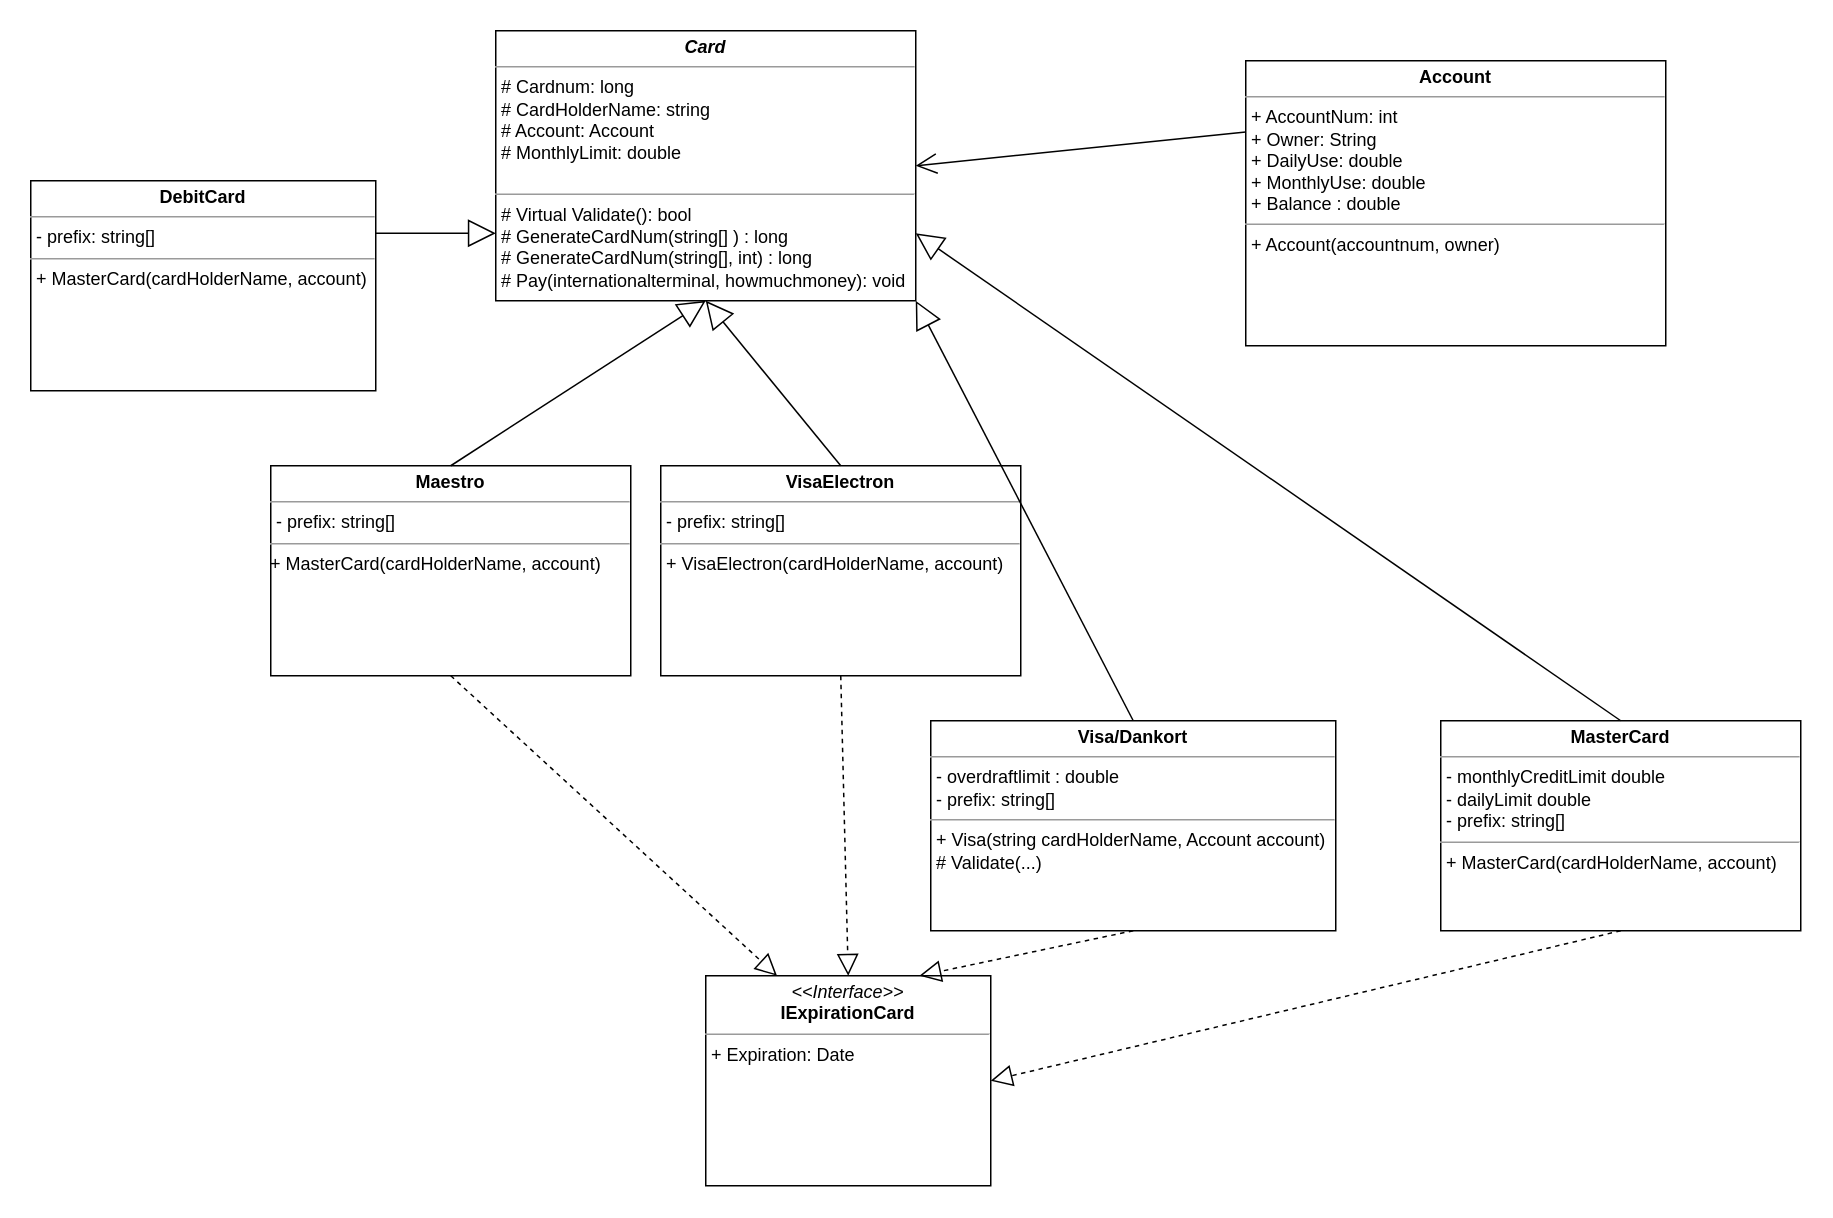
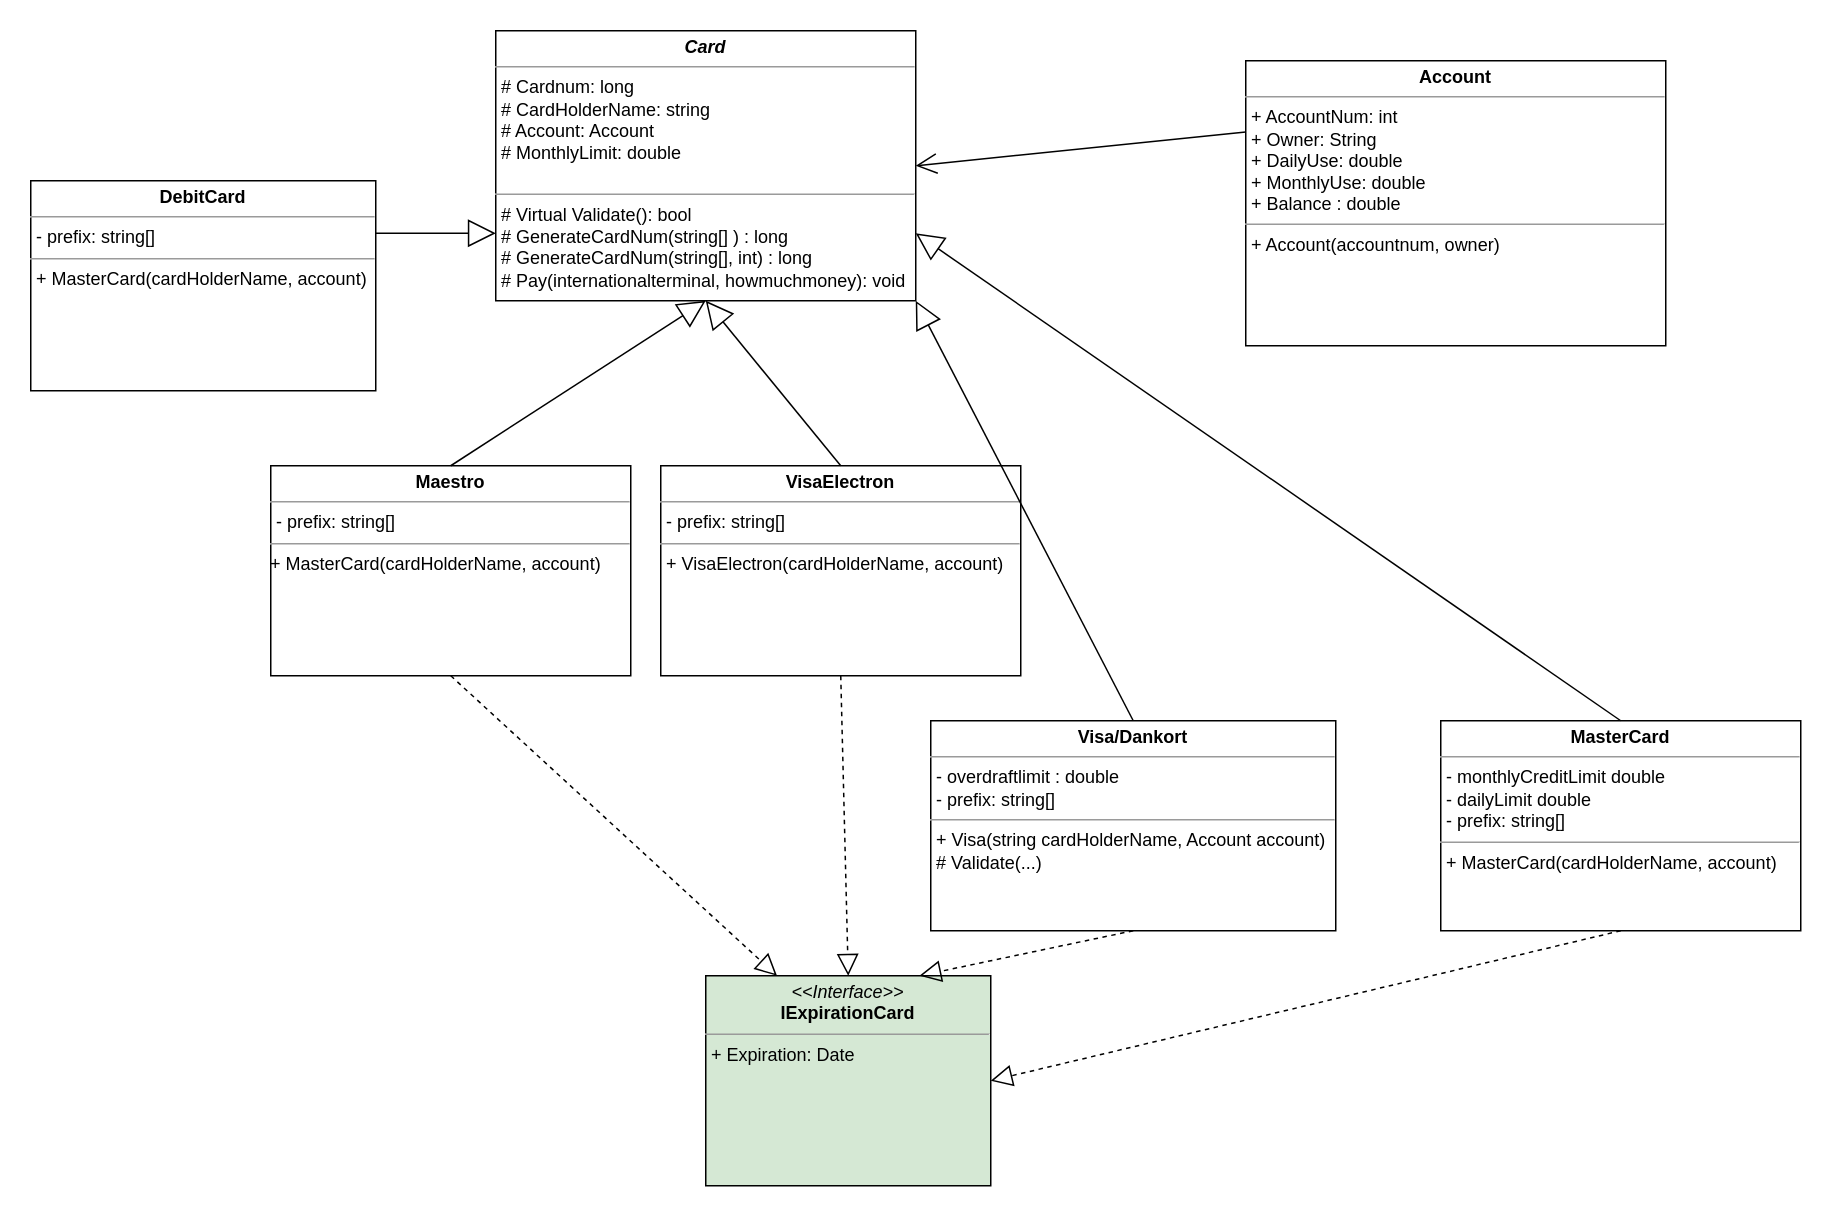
- <mxCell id="3" value="&lt;p style=&quot;margin: 0px ; margin-top: 4px ; text-align: center&quot;&gt;&lt;i&gt;&amp;lt;&amp;lt;Interface&amp;gt;&amp;gt;&lt;/i&gt;&lt;br&gt;&lt;b&gt;IExpirationCard&lt;/b&gt;&lt;/p&gt;&lt;hr size=&quot;1&quot;&gt;&lt;p style=&quot;margin: 0px ; margin-left: 4px&quot;&gt;+ Expiration: Date&lt;br&gt;&lt;/p&gt;&lt;p style=&quot;margin: 0px ; margin-left: 4px&quot;&gt;&lt;br&gt;&lt;/p&gt;" style="verticalAlign=top;align=left;overflow=fill;fontSize=12;fontFamily=Helvetica;html=1;" vertex="1" parent="1"><mxGeometry x="470" y="650" width="190" height="140" as="geometry" /></mxCell>
+ <mxCell id="3" value="&lt;p style=&quot;margin: 0px ; margin-top: 4px ; text-align: center&quot;&gt;&lt;i&gt;&amp;lt;&amp;lt;Interface&amp;gt;&amp;gt;&lt;/i&gt;&lt;br&gt;&lt;b&gt;IExpirationCard&lt;/b&gt;&lt;/p&gt;&lt;hr size=&quot;1&quot;&gt;&lt;p style=&quot;margin: 0px ; margin-left: 4px&quot;&gt;+ Expiration: Date&lt;br&gt;&lt;/p&gt;&lt;p style=&quot;margin: 0px ; margin-left: 4px&quot;&gt;&lt;br&gt;&lt;/p&gt;" style="verticalAlign=top;align=left;overflow=fill;fontSize=12;fontFamily=Helvetica;html=1;fillColor=#d5e8d4;" vertex="1" parent="1"><mxGeometry x="470" y="650" width="190" height="140" as="geometry" /></mxCell>
